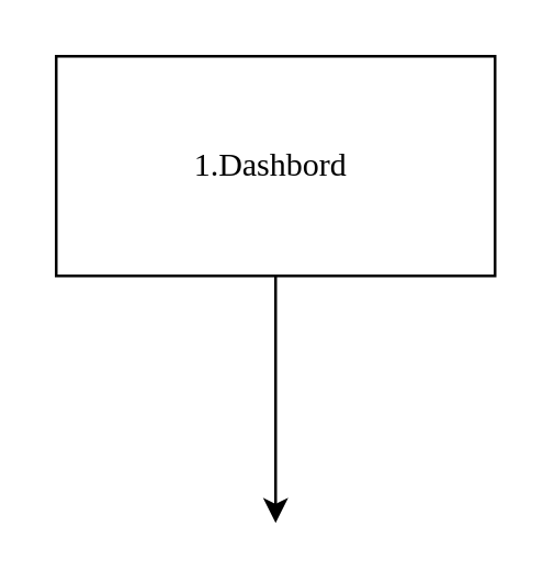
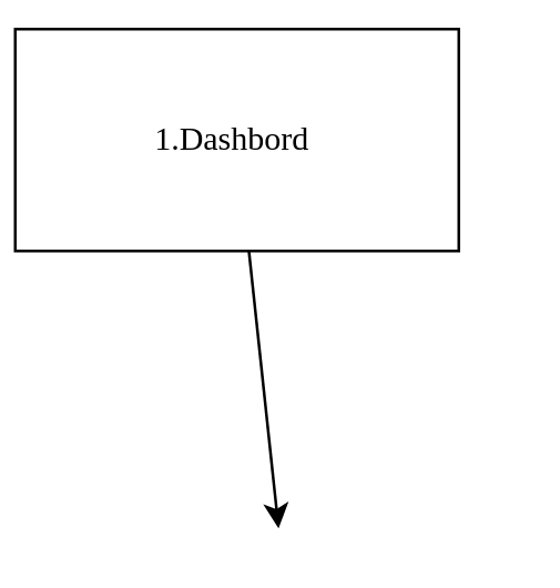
- <mxCell id="3" value="1.Dashbord&amp;nbsp;" style="whiteSpace=wrap;html=1;fontFamily=Verdana;" vertex="1" parent="1"><mxGeometry x="20" y="20" width="160" height="80" as="geometry" /></mxCell>
+ <mxCell id="3" value="1.Dashbord&amp;nbsp;" style="whiteSpace=wrap;html=1;fontFamily=Verdana;" vertex="1" parent="1"><mxGeometry x="5" y="10" width="160" height="80" as="geometry" /></mxCell>
